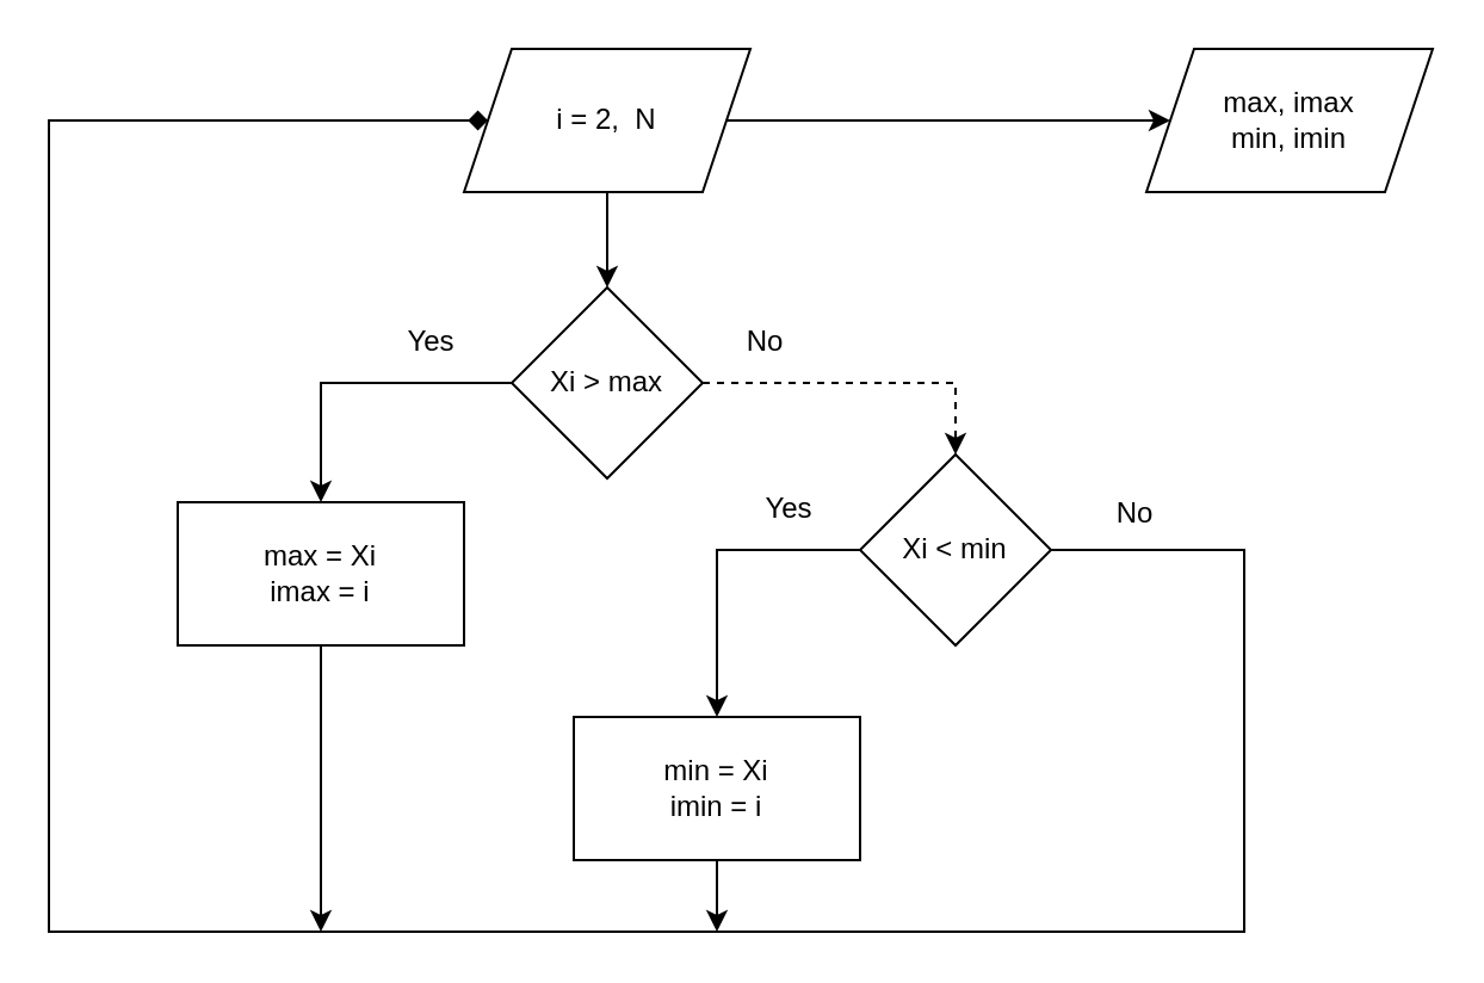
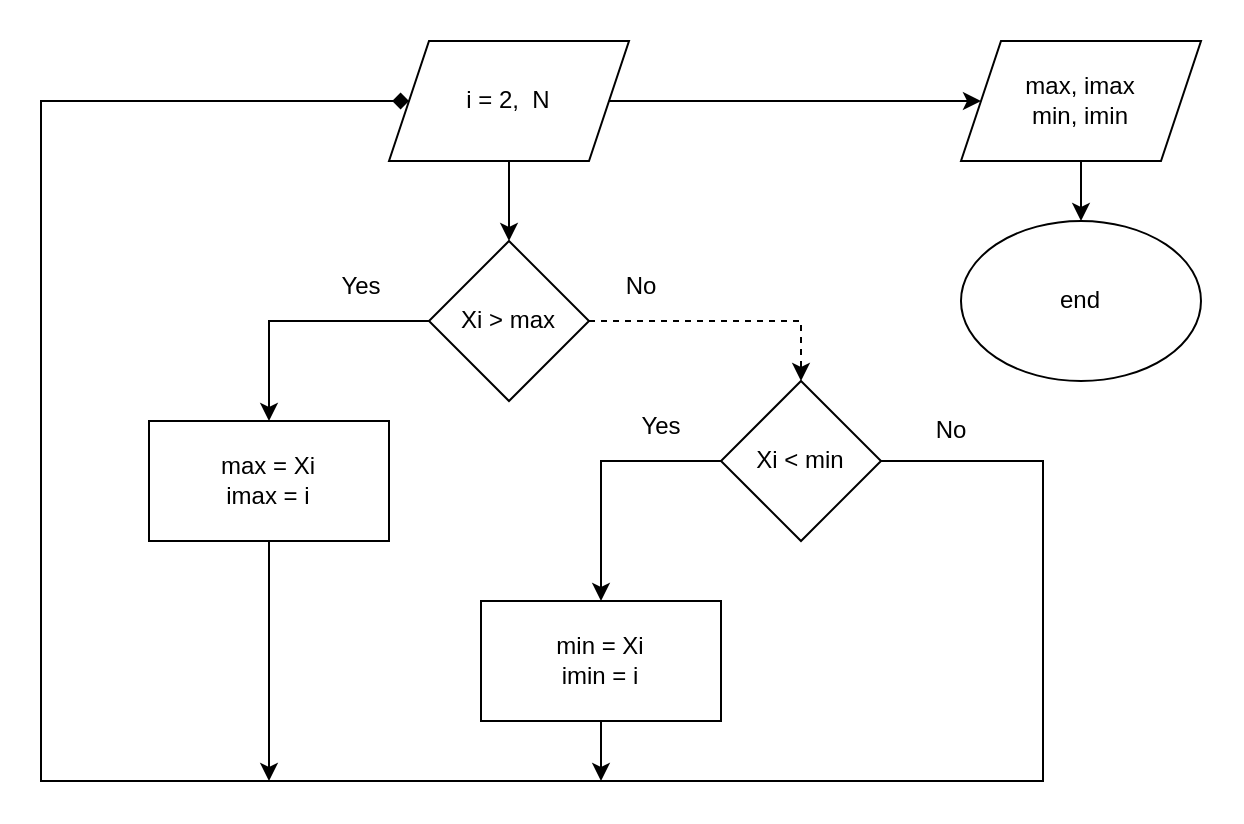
+ <mxCell id="15" style="edgeStyle=orthogonalEdgeStyle;rounded=0;orthogonalLoop=1;jettySize=auto;html=1;" edge="1" parent="1" source="16" target="17"><mxGeometry relative="1" as="geometry"><mxPoint x="540" y="110" as="targetPoint" /></mxGeometry></mxCell>
+ <mxCell id="17" value="end" style="ellipse;whiteSpace=wrap;html=1;" vertex="1" parent="1"><mxGeometry x="480" y="110" width="120" height="80" as="geometry" /></mxCell>
